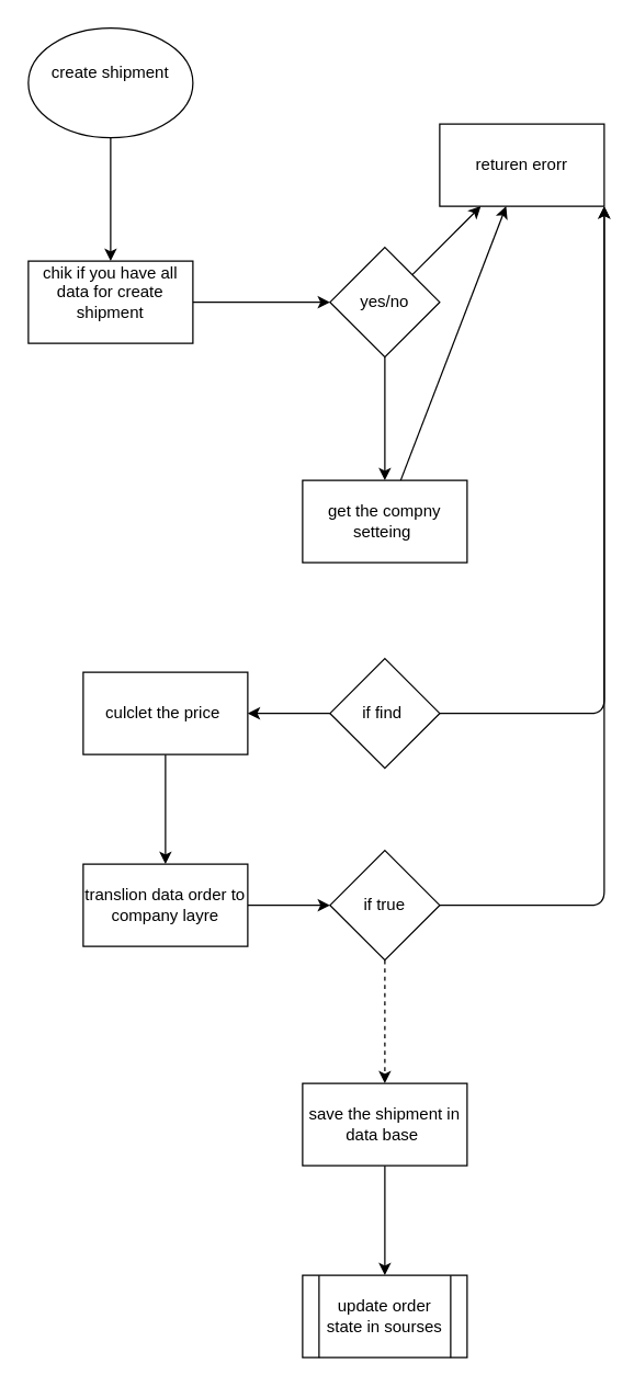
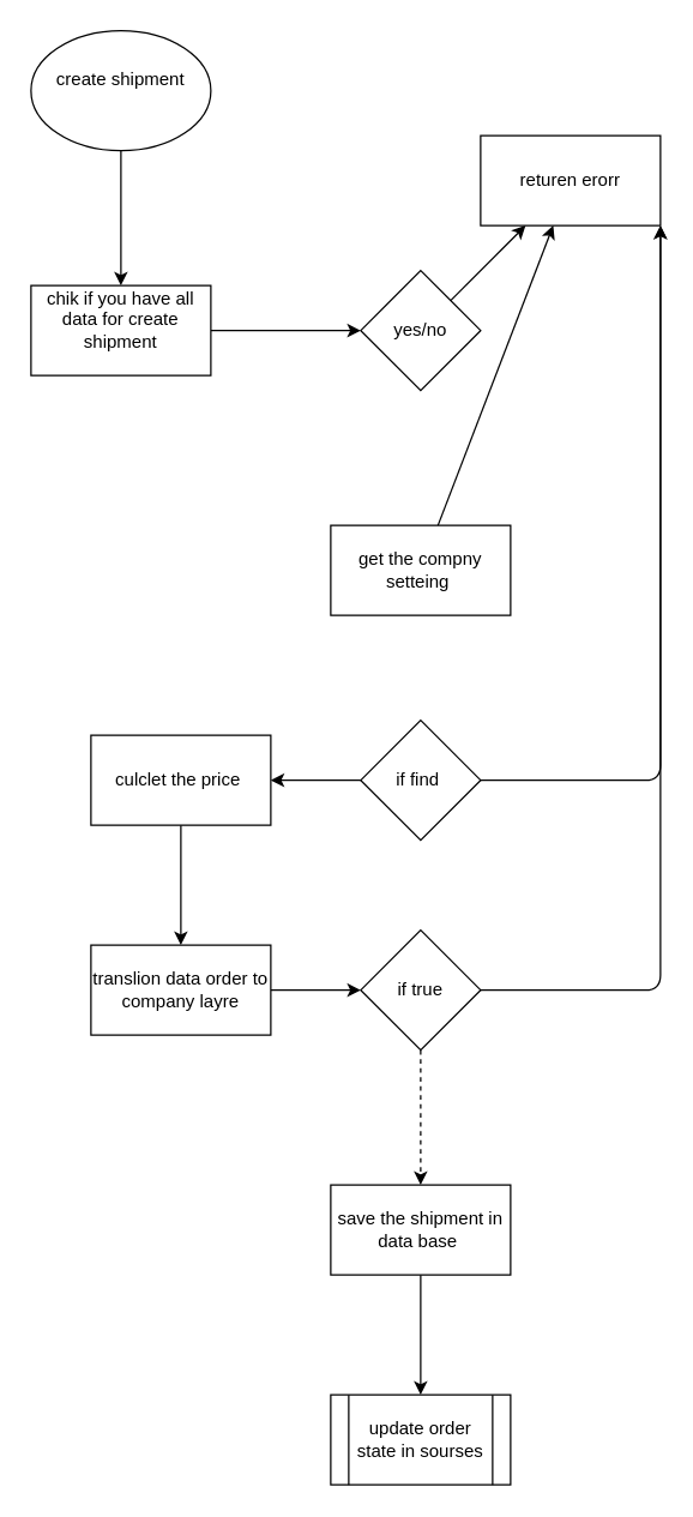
- <mxCell id="7" value="" style="edgeStyle=none;html=1;" edge="1" parent="1" source="8" target="11"><mxGeometry relative="1" as="geometry" /></mxCell>
